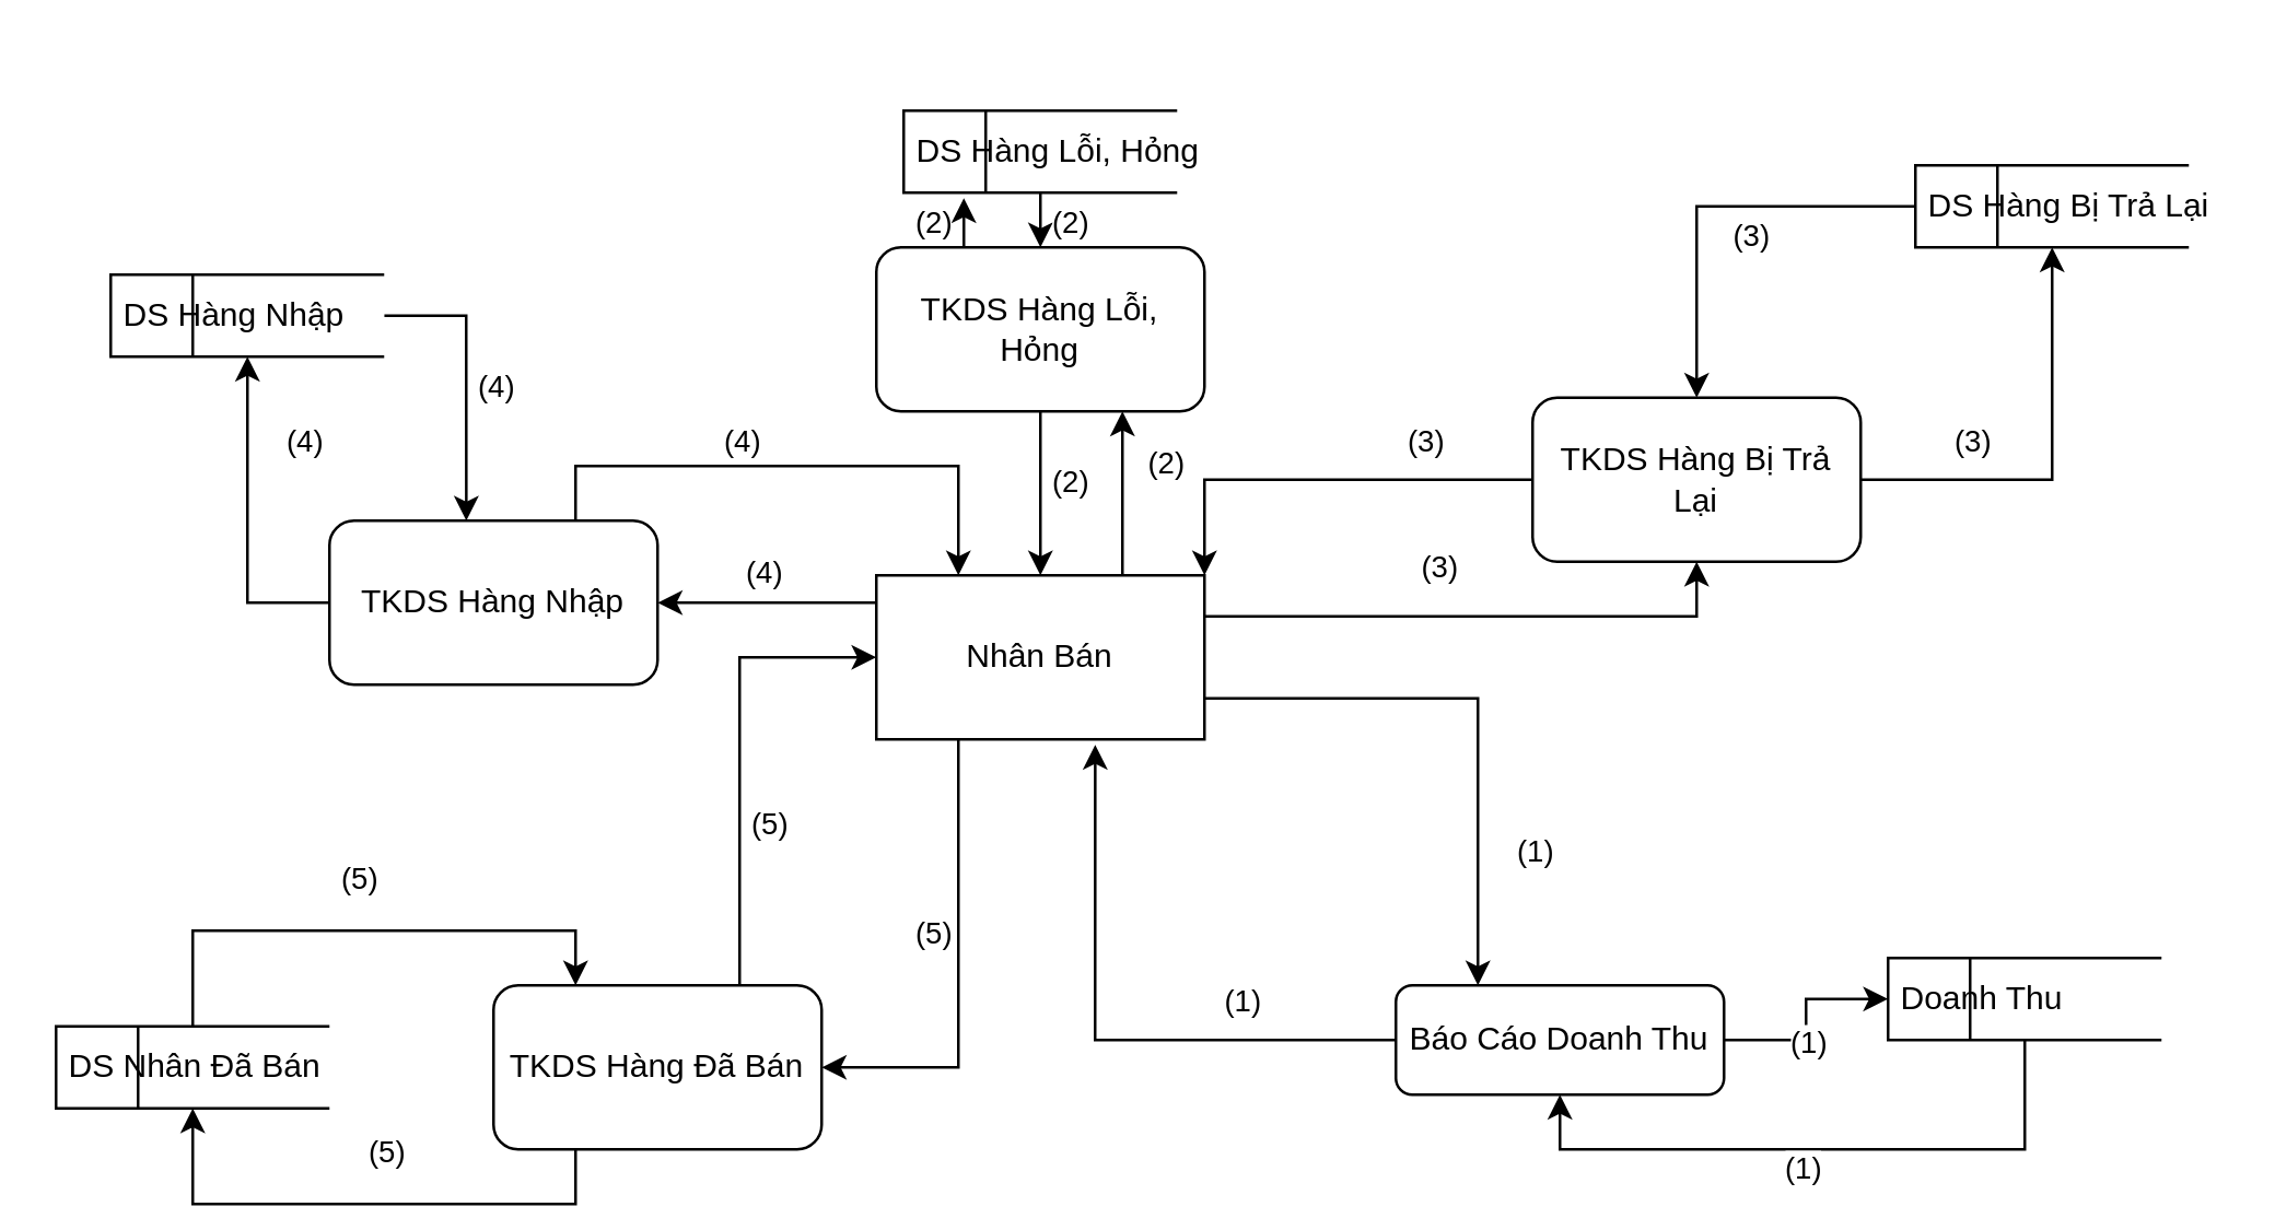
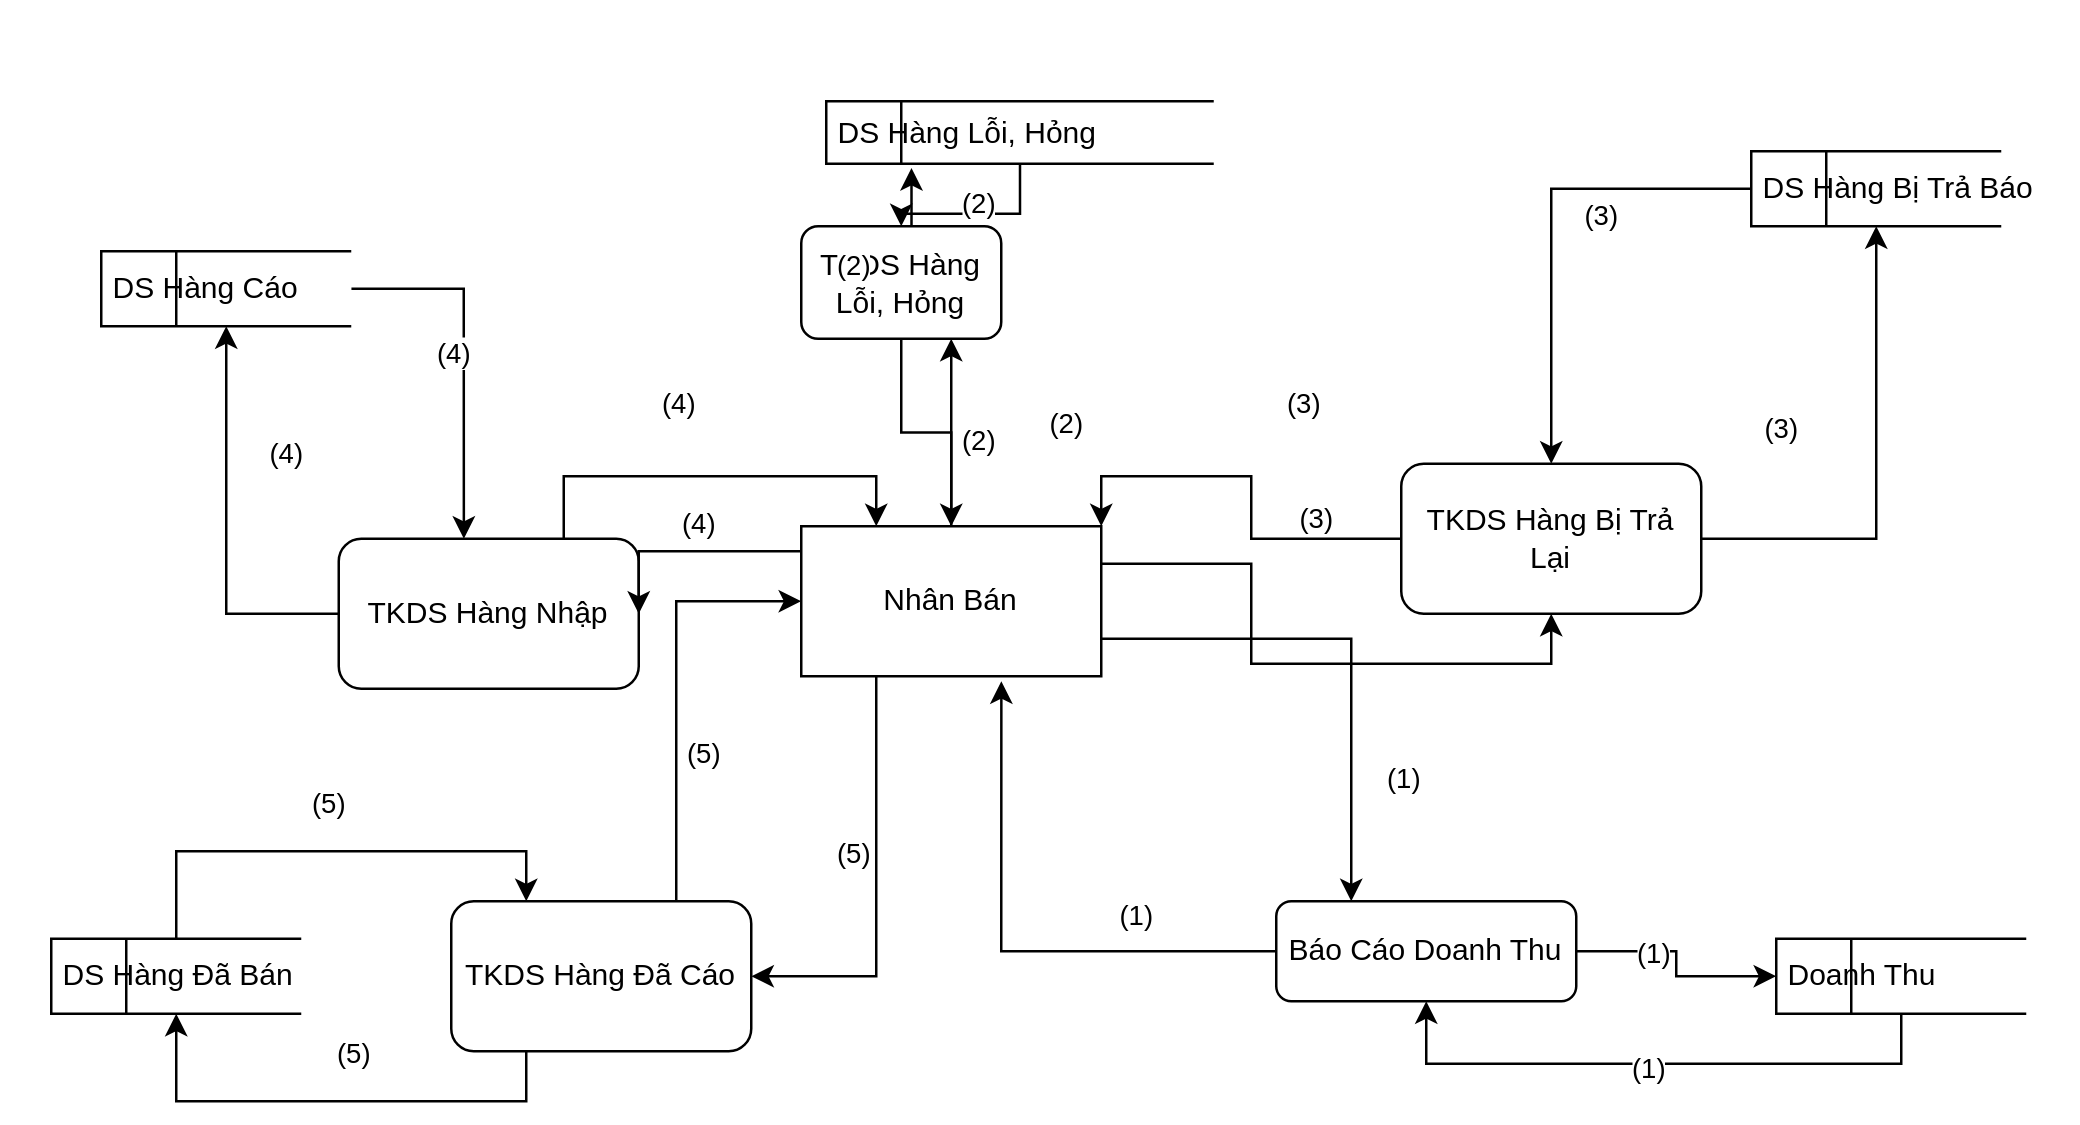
- <mxCell id="32" value="&lt;font style=&quot;vertical-align: inherit&quot;&gt;&lt;font style=&quot;vertical-align: inherit&quot;&gt;DS Hàng Lỗi, Hỏng&lt;/font&gt;&lt;/font&gt;" style="html=1;dashed=0;whitespace=wrap;shape=mxgraph.dfd.dataStoreID;align=left;spacingLeft=3;points=[[0,0],[0.5,0],[1,0],[0,0.5],[1,0.5],[0,1],[0.5,1],[1,1]];" vertex="1" parent="1"><mxGeometry x="330" y="40" width="100" height="30" as="geometry" /></mxCell>
+ <mxCell id="32" value="&lt;font style=&quot;vertical-align: inherit&quot;&gt;&lt;font style=&quot;vertical-align: inherit&quot;&gt;DS Hàng Lỗi, Hỏng&lt;/font&gt;&lt;/font&gt;" style="html=1;dashed=0;whitespace=wrap;shape=mxgraph.dfd.dataStoreID;align=left;spacingLeft=3;points=[[0,0],[0.5,0],[1,0],[0,0.5],[1,0.5],[0,1],[0.5,1],[1,1]];" vertex="1" parent="1"><mxGeometry x="330" y="40" width="155" height="25" as="geometry" /></mxCell>
- <mxCell id="28" value="&lt;font style=&quot;vertical-align: inherit&quot;&gt;&lt;font style=&quot;vertical-align: inherit&quot;&gt;DS Hàng Bị Trả Lại&lt;/font&gt;&lt;/font&gt;" style="html=1;dashed=0;whitespace=wrap;shape=mxgraph.dfd.dataStoreID;align=left;spacingLeft=3;points=[[0,0],[0.5,0],[1,0],[0,0.5],[1,0.5],[0,1],[0.5,1],[1,1]];" vertex="1" parent="1"><mxGeometry x="700" y="60" width="100" height="30" as="geometry" /></mxCell>
+ <mxCell id="28" value="&lt;font style=&quot;vertical-align: inherit&quot;&gt;&lt;font style=&quot;vertical-align: inherit&quot;&gt;DS Hàng Bị Trả Báo&lt;/font&gt;&lt;/font&gt;" style="html=1;dashed=0;whitespace=wrap;shape=mxgraph.dfd.dataStoreID;align=left;spacingLeft=3;points=[[0,0],[0.5,0],[1,0],[0,0.5],[1,0.5],[0,1],[0.5,1],[1,1]];" vertex="1" parent="1"><mxGeometry x="700" y="60" width="100" height="30" as="geometry" /></mxCell>
- <mxCell id="30" value="&lt;font style=&quot;vertical-align: inherit&quot;&gt;&lt;font style=&quot;vertical-align: inherit&quot;&gt;DS Hàng Nhập&lt;/font&gt;&lt;/font&gt;" style="html=1;dashed=0;whitespace=wrap;shape=mxgraph.dfd.dataStoreID;align=left;spacingLeft=3;points=[[0,0],[0.5,0],[1,0],[0,0.5],[1,0.5],[0,1],[0.5,1],[1,1]];" vertex="1" parent="1"><mxGeometry x="40" y="100" width="100" height="30" as="geometry" /></mxCell>
+ <mxCell id="30" value="&lt;font style=&quot;vertical-align: inherit&quot;&gt;&lt;font style=&quot;vertical-align: inherit&quot;&gt;DS Hàng Cáo&lt;/font&gt;&lt;/font&gt;" style="html=1;dashed=0;whitespace=wrap;shape=mxgraph.dfd.dataStoreID;align=left;spacingLeft=3;points=[[0,0],[0.5,0],[1,0],[0,0.5],[1,0.5],[0,1],[0.5,1],[1,1]];" vertex="1" parent="1"><mxGeometry x="40" y="100" width="100" height="30" as="geometry" /></mxCell>
- <mxCell id="4" value="&lt;font style=&quot;vertical-align: inherit&quot;&gt;&lt;font style=&quot;vertical-align: inherit&quot;&gt;TKDS Hàng Lỗi, Hỏng&lt;/font&gt;&lt;/font&gt;" style="rounded=1;whiteSpace=wrap;html=1;" vertex="1" parent="1"><mxGeometry x="320" y="90" width="120" height="60" as="geometry" /></mxCell>
+ <mxCell id="4" value="&lt;font style=&quot;vertical-align: inherit&quot;&gt;&lt;font style=&quot;vertical-align: inherit&quot;&gt;TKDS Hàng Lỗi, Hỏng&lt;/font&gt;&lt;/font&gt;" style="rounded=1;whiteSpace=wrap;html=1;" vertex="1" parent="1"><mxGeometry x="320" y="90" width="80" height="45" as="geometry" /></mxCell>
- <mxCell id="11" value="&lt;font style=&quot;vertical-align: inherit&quot;&gt;&lt;font style=&quot;vertical-align: inherit&quot;&gt;TKDS Hàng Bị Trả Lại&lt;/font&gt;&lt;/font&gt;" style="rounded=1;whiteSpace=wrap;html=1;" vertex="1" parent="1"><mxGeometry x="560" y="145" width="120" height="60" as="geometry" /></mxCell>
+ <mxCell id="11" value="&lt;font style=&quot;vertical-align: inherit&quot;&gt;&lt;font style=&quot;vertical-align: inherit&quot;&gt;TKDS Hàng Bị Trả Lại&lt;/font&gt;&lt;/font&gt;" style="rounded=1;whiteSpace=wrap;html=1;" vertex="1" parent="1"><mxGeometry x="560" y="185" width="120" height="60" as="geometry" /></mxCell>
- <mxCell id="8" value="&lt;font style=&quot;vertical-align: inherit&quot;&gt;&lt;font style=&quot;vertical-align: inherit&quot;&gt;TKDS Hàng Nhập&lt;/font&gt;&lt;/font&gt;" style="rounded=1;whiteSpace=wrap;html=1;" vertex="1" parent="1"><mxGeometry x="120" y="190" width="120" height="60" as="geometry" /></mxCell>
+ <mxCell id="8" value="&lt;font style=&quot;vertical-align: inherit&quot;&gt;&lt;font style=&quot;vertical-align: inherit&quot;&gt;TKDS Hàng Nhập&lt;/font&gt;&lt;/font&gt;" style="rounded=1;whiteSpace=wrap;html=1;" vertex="1" parent="1"><mxGeometry x="135" y="215" width="120" height="60" as="geometry" /></mxCell>
- <mxCell id="34" value="&lt;font style=&quot;vertical-align: inherit&quot;&gt;&lt;font style=&quot;vertical-align: inherit&quot;&gt;Doanh Thu&lt;/font&gt;&lt;/font&gt;" style="html=1;dashed=0;whitespace=wrap;shape=mxgraph.dfd.dataStoreID;align=left;spacingLeft=3;points=[[0,0],[0.5,0],[1,0],[0,0.5],[1,0.5],[0,1],[0.5,1],[1,1]];" vertex="1" parent="1"><mxGeometry x="690" y="350" width="100" height="30" as="geometry" /></mxCell>
+ <mxCell id="34" value="&lt;font style=&quot;vertical-align: inherit&quot;&gt;&lt;font style=&quot;vertical-align: inherit&quot;&gt;Doanh Thu&lt;/font&gt;&lt;/font&gt;" style="html=1;dashed=0;whitespace=wrap;shape=mxgraph.dfd.dataStoreID;align=left;spacingLeft=3;points=[[0,0],[0.5,0],[1,0],[0,0.5],[1,0.5],[0,1],[0.5,1],[1,1]];" vertex="1" parent="1"><mxGeometry x="710" y="375" width="100" height="30" as="geometry" /></mxCell>
- <mxCell id="37" value="&lt;font style=&quot;vertical-align: inherit&quot;&gt;&lt;font style=&quot;vertical-align: inherit&quot;&gt;DS Nhân Đã Bán&lt;/font&gt;&lt;/font&gt;" style="html=1;dashed=0;whitespace=wrap;shape=mxgraph.dfd.dataStoreID;align=left;spacingLeft=3;points=[[0,0],[0.5,0],[1,0],[0,0.5],[1,0.5],[0,1],[0.5,1],[1,1]];" vertex="1" parent="1"><mxGeometry x="20" y="375" width="100" height="30" as="geometry" /></mxCell>
+ <mxCell id="37" value="&lt;font style=&quot;vertical-align: inherit&quot;&gt;&lt;font style=&quot;vertical-align: inherit&quot;&gt;DS Hàng Đã Bán&lt;/font&gt;&lt;/font&gt;" style="html=1;dashed=0;whitespace=wrap;shape=mxgraph.dfd.dataStoreID;align=left;spacingLeft=3;points=[[0,0],[0.5,0],[1,0],[0,0.5],[1,0.5],[0,1],[0.5,1],[1,1]];" vertex="1" parent="1"><mxGeometry x="20" y="375" width="100" height="30" as="geometry" /></mxCell>
- <mxCell id="18" value="&lt;font style=&quot;vertical-align: inherit&quot;&gt;&lt;font style=&quot;vertical-align: inherit&quot;&gt;TKDS Hàng Đã Bán&lt;/font&gt;&lt;/font&gt;" style="rounded=1;whiteSpace=wrap;html=1;" vertex="1" parent="1"><mxGeometry x="180" y="360" width="120" height="60" as="geometry" /></mxCell>
+ <mxCell id="18" value="&lt;font style=&quot;vertical-align: inherit&quot;&gt;&lt;font style=&quot;vertical-align: inherit&quot;&gt;TKDS Hàng Đã Cáo&lt;/font&gt;&lt;/font&gt;" style="rounded=1;whiteSpace=wrap;html=1;" vertex="1" parent="1"><mxGeometry x="180" y="360" width="120" height="60" as="geometry" /></mxCell>
